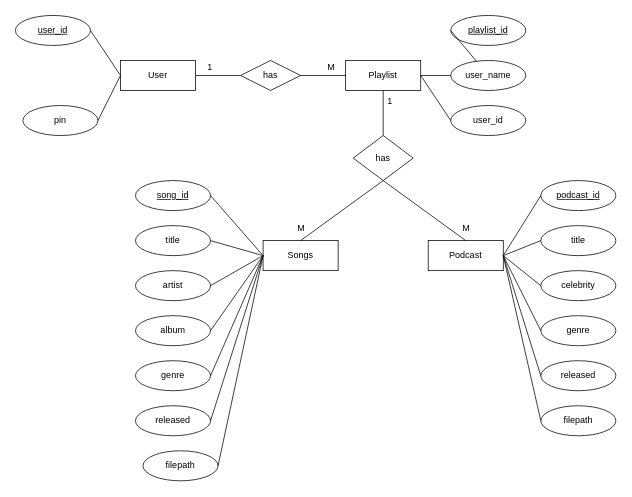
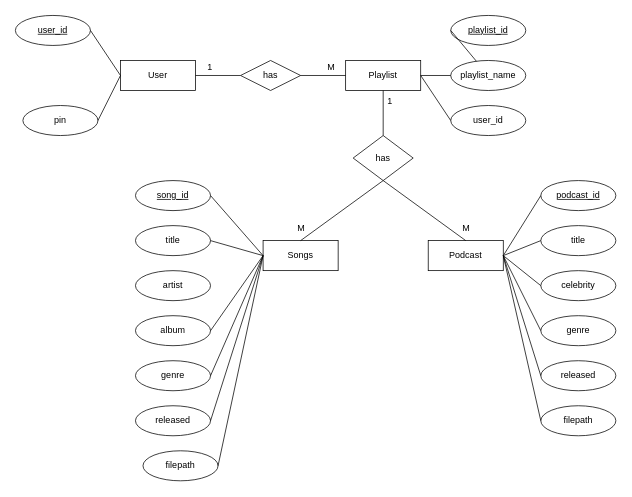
- <mxCell id="12" value="user_name" style="ellipse;whiteSpace=wrap;html=1;align=center;" vertex="1" parent="1"><mxGeometry x="600" y="80" width="100" height="40" as="geometry" /></mxCell>
+ <mxCell id="12" value="playlist_name" style="ellipse;whiteSpace=wrap;html=1;align=center;" vertex="1" parent="1"><mxGeometry x="600" y="80" width="100" height="40" as="geometry" /></mxCell>
- <mxCell id="31" value="" style="endArrow=none;html=1;rounded=0;entryX=0;entryY=0.5;entryDx=0;entryDy=0;exitX=1;exitY=0.5;exitDx=0;exitDy=0;" edge="1" parent="1" source="25" target="18"><mxGeometry relative="1" as="geometry"><mxPoint x="280" y="380" as="sourcePoint" /><mxPoint x="440" y="380" as="targetPoint" /></mxGeometry></mxCell>
